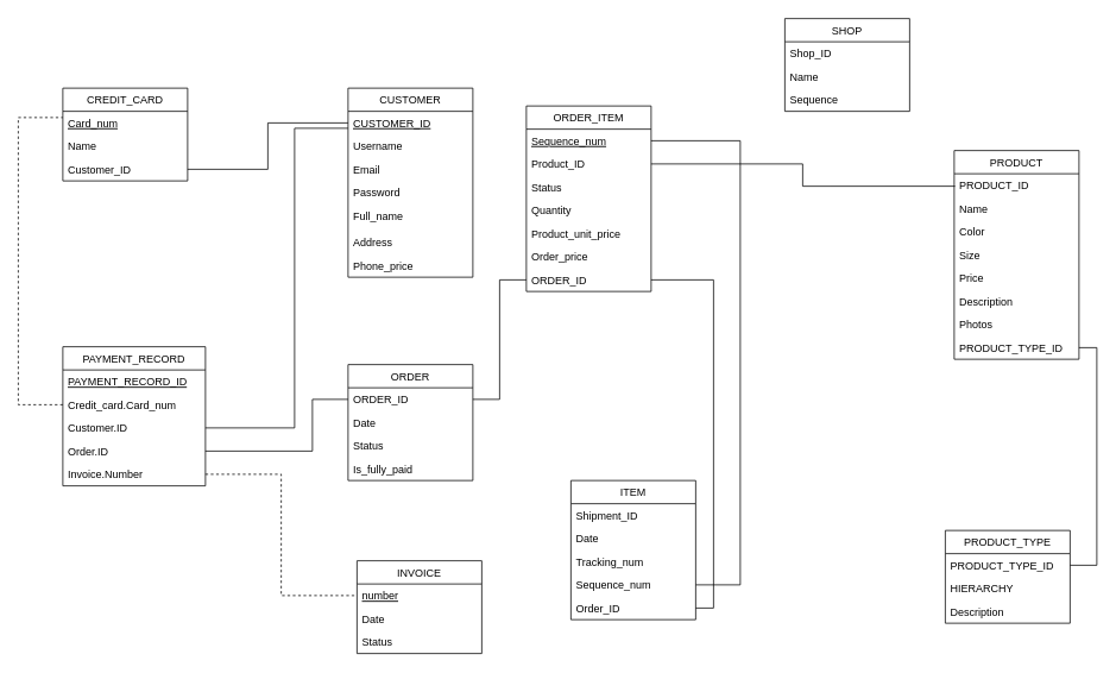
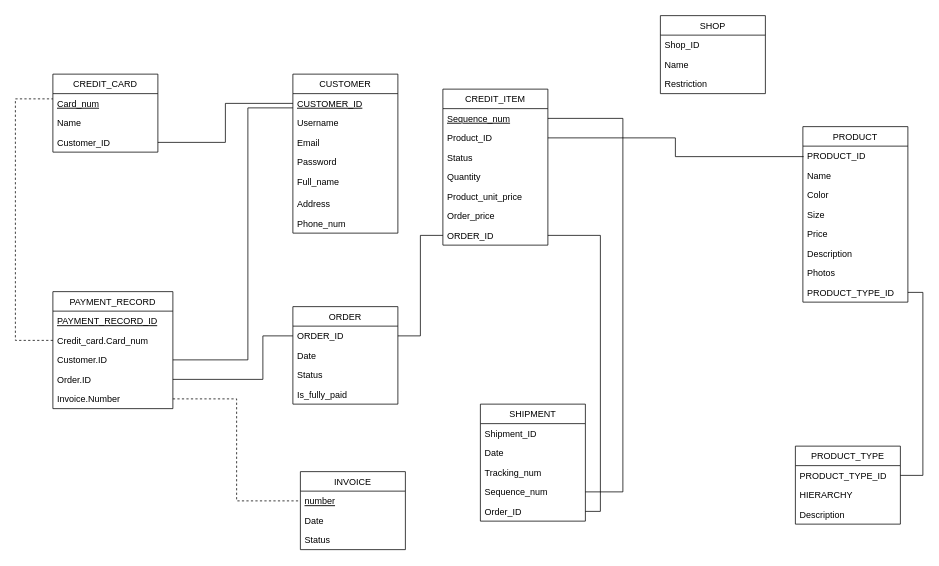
- <mxCell id="46" value="Sequence" style="text;strokeColor=none;fillColor=none;align=left;verticalAlign=top;spacingLeft=4;spacingRight=4;overflow=hidden;rotatable=0;points=[[0,0.5],[1,0.5]];portConstraint=eastwest;" vertex="1" parent="43"><mxGeometry y="78" width="140" height="26" as="geometry" /></mxCell>
+ <mxCell id="46" value="Restriction" style="text;strokeColor=none;fillColor=none;align=left;verticalAlign=top;spacingLeft=4;spacingRight=4;overflow=hidden;rotatable=0;points=[[0,0.5],[1,0.5]];portConstraint=eastwest;" vertex="1" parent="43"><mxGeometry y="78" width="140" height="26" as="geometry" /></mxCell>
- <mxCell id="35" value="ORDER_ITEM" style="swimlane;fontStyle=0;childLayout=stackLayout;horizontal=1;startSize=26;fillColor=none;horizontalStack=0;resizeParent=1;resizeParentMax=0;resizeLast=0;collapsible=1;marginBottom=0;" vertex="1" parent="1"><mxGeometry x="590" y="118" width="140" height="208" as="geometry" /></mxCell>
+ <mxCell id="35" value="CREDIT_ITEM" style="swimlane;fontStyle=0;childLayout=stackLayout;horizontal=1;startSize=26;fillColor=none;horizontalStack=0;resizeParent=1;resizeParentMax=0;resizeLast=0;collapsible=1;marginBottom=0;" vertex="1" parent="1"><mxGeometry x="590" y="118" width="140" height="208" as="geometry" /></mxCell>
- <mxCell id="13" value="Phone_price" style="text;strokeColor=none;fillColor=none;align=left;verticalAlign=top;spacingLeft=4;spacingRight=4;overflow=hidden;rotatable=0;points=[[0,0.5],[1,0.5]];portConstraint=eastwest;" vertex="1" parent="6"><mxGeometry y="186" width="140" height="26" as="geometry" /></mxCell>
+ <mxCell id="13" value="Phone_num" style="text;strokeColor=none;fillColor=none;align=left;verticalAlign=top;spacingLeft=4;spacingRight=4;overflow=hidden;rotatable=0;points=[[0,0.5],[1,0.5]];portConstraint=eastwest;" vertex="1" parent="6"><mxGeometry y="186" width="140" height="26" as="geometry" /></mxCell>
- <mxCell id="29" value="ITEM" style="swimlane;fontStyle=0;childLayout=stackLayout;horizontal=1;startSize=26;fillColor=none;horizontalStack=0;resizeParent=1;resizeParentMax=0;resizeLast=0;collapsible=1;marginBottom=0;" vertex="1" parent="1"><mxGeometry x="640" y="538" width="140" height="156" as="geometry" /></mxCell>
+ <mxCell id="29" value="SHIPMENT" style="swimlane;fontStyle=0;childLayout=stackLayout;horizontal=1;startSize=26;fillColor=none;horizontalStack=0;resizeParent=1;resizeParentMax=0;resizeLast=0;collapsible=1;marginBottom=0;" vertex="1" parent="1"><mxGeometry x="640" y="538" width="140" height="156" as="geometry" /></mxCell>
